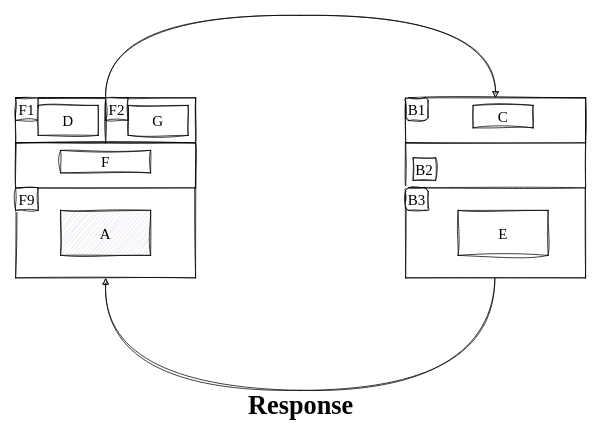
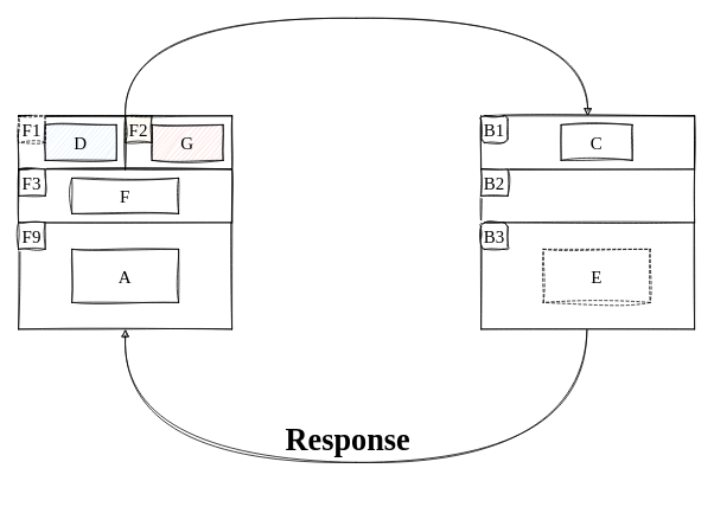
- <mxCell id="12" value="F1" style="whiteSpace=wrap;html=1;aspect=fixed;sketch=1;hachureGap=4;jiggle=2;fontFamily=Architects Daughter;fontSource=https%3A%2F%2Ffonts.googleapis.com%2Fcss%3Ffamily%3DArchitects%2BDaughter;fontSize=20;" vertex="1" parent="1"><mxGeometry x="20" y="130" width="30" height="30" as="geometry" /></mxCell>
+ <mxCell id="12" value="F1" style="whiteSpace=wrap;html=1;aspect=fixed;sketch=1;hachureGap=4;jiggle=2;fontFamily=Architects Daughter;fontSource=https%3A%2F%2Ffonts.googleapis.com%2Fcss%3Ffamily%3DArchitects%2BDaughter;fontSize=20;dashed=1;" vertex="1" parent="1"><mxGeometry x="20" y="130" width="30" height="30" as="geometry" /></mxCell>
- <mxCell id="13" value="F2" style="whiteSpace=wrap;html=1;aspect=fixed;sketch=1;hachureGap=4;jiggle=2;fontFamily=Architects Daughter;fontSource=https%3A%2F%2Ffonts.googleapis.com%2Fcss%3Ffamily%3DArchitects%2BDaughter;fontSize=20;" vertex="1" parent="1"><mxGeometry x="140" y="130" width="30" height="30" as="geometry" /></mxCell>
+ <mxCell id="13" value="F2" style="whiteSpace=wrap;html=1;aspect=fixed;sketch=1;hachureGap=4;jiggle=2;fontFamily=Architects Daughter;fontSource=https%3A%2F%2Ffonts.googleapis.com%2Fcss%3Ffamily%3DArchitects%2BDaughter;fontSize=20;fillColor=#fff2cc;" vertex="1" parent="1"><mxGeometry x="140" y="130" width="30" height="30" as="geometry" /></mxCell>
- <mxCell id="23" value="C" style="rounded=0;whiteSpace=wrap;html=1;sketch=1;hachureGap=4;jiggle=2;fontFamily=Architects Daughter;fontSource=https%3A%2F%2Ffonts.googleapis.com%2Fcss%3Ffamily%3DArchitects%2BDaughter;fontSize=20;" vertex="1" parent="1"><mxGeometry x="630" y="140" width="80" height="30" as="geometry" /></mxCell>
+ <mxCell id="23" value="C" style="rounded=0;whiteSpace=wrap;html=1;sketch=1;hachureGap=4;jiggle=2;fontFamily=Architects Daughter;fontSource=https%3A%2F%2Ffonts.googleapis.com%2Fcss%3Ffamily%3DArchitects%2BDaughter;fontSize=20;" vertex="1" parent="1"><mxGeometry x="630" y="140" width="80" height="40" as="geometry" /></mxCell>
- <mxCell id="20" value="D" style="rounded=0;whiteSpace=wrap;html=1;sketch=1;hachureGap=4;jiggle=2;fontFamily=Architects Daughter;fontSource=https%3A%2F%2Ffonts.googleapis.com%2Fcss%3Ffamily%3DArchitects%2BDaughter;fontSize=20;" vertex="1" parent="1"><mxGeometry x="50" y="140" width="80" height="40" as="geometry" /></mxCell>
+ <mxCell id="20" value="D" style="rounded=0;whiteSpace=wrap;html=1;sketch=1;hachureGap=4;jiggle=2;fontFamily=Architects Daughter;fontSource=https%3A%2F%2Ffonts.googleapis.com%2Fcss%3Ffamily%3DArchitects%2BDaughter;fontSize=20;fillColor=#dae8fc;" vertex="1" parent="1"><mxGeometry x="50" y="140" width="80" height="40" as="geometry" /></mxCell>
- <mxCell id="21" value="G" style="rounded=0;whiteSpace=wrap;html=1;sketch=1;hachureGap=4;jiggle=2;fontFamily=Architects Daughter;fontSource=https%3A%2F%2Ffonts.googleapis.com%2Fcss%3Ffamily%3DArchitects%2BDaughter;fontSize=20;" vertex="1" parent="1"><mxGeometry x="170" y="140" width="80" height="40" as="geometry" /></mxCell>
+ <mxCell id="21" value="G" style="rounded=0;whiteSpace=wrap;html=1;sketch=1;hachureGap=4;jiggle=2;fontFamily=Architects Daughter;fontSource=https%3A%2F%2Ffonts.googleapis.com%2Fcss%3Ffamily%3DArchitects%2BDaughter;fontSize=20;fillColor=#f8cecc;" vertex="1" parent="1"><mxGeometry x="170" y="140" width="80" height="40" as="geometry" /></mxCell>
+ <mxCell id="14" value="F3" style="whiteSpace=wrap;html=1;aspect=fixed;sketch=1;hachureGap=4;jiggle=2;fontFamily=Architects Daughter;fontSource=https%3A%2F%2Ffonts.googleapis.com%2Fcss%3Ffamily%3DArchitects%2BDaughter;fontSize=20;" vertex="1" parent="1"><mxGeometry x="20" y="190" width="30" height="30" as="geometry" /></mxCell>
- <mxCell id="24" value="F" style="rounded=0;whiteSpace=wrap;html=1;sketch=1;hachureGap=4;jiggle=2;fontFamily=Architects Daughter;fontSource=https%3A%2F%2Ffonts.googleapis.com%2Fcss%3Ffamily%3DArchitects%2BDaughter;fontSize=20;" vertex="1" parent="1"><mxGeometry x="80" y="200" width="120" height="30" as="geometry" /></mxCell>
+ <mxCell id="24" value="F" style="rounded=0;whiteSpace=wrap;html=1;sketch=1;hachureGap=4;jiggle=2;fontFamily=Architects Daughter;fontSource=https%3A%2F%2Ffonts.googleapis.com%2Fcss%3Ffamily%3DArchitects%2BDaughter;fontSize=20;" vertex="1" parent="1"><mxGeometry x="80" y="200" width="120" height="40" as="geometry" /></mxCell>
- <mxCell id="17" value="B2" style="whiteSpace=wrap;html=1;aspect=fixed;sketch=1;hachureGap=4;jiggle=2;fontFamily=Architects Daughter;fontSource=https%3A%2F%2Ffonts.googleapis.com%2Fcss%3Ffamily%3DArchitects%2BDaughter;fontSize=20;" vertex="1" parent="1"><mxGeometry x="550" y="210" width="30" height="30" as="geometry" /></mxCell>
+ <mxCell id="17" value="B2" style="whiteSpace=wrap;html=1;aspect=fixed;sketch=1;hachureGap=4;jiggle=2;fontFamily=Architects Daughter;fontSource=https%3A%2F%2Ffonts.googleapis.com%2Fcss%3Ffamily%3DArchitects%2BDaughter;fontSize=20;" vertex="1" parent="1"><mxGeometry x="540" y="190" width="30" height="30" as="geometry" /></mxCell>
- <mxCell id="19" value="A" style="rounded=0;whiteSpace=wrap;html=1;sketch=1;hachureGap=4;jiggle=2;fontFamily=Architects Daughter;fontSource=https%3A%2F%2Ffonts.googleapis.com%2Fcss%3Ffamily%3DArchitects%2BDaughter;fontSize=20;fillColor=#e1d5e7;" vertex="1" parent="1"><mxGeometry x="80" y="280" width="120" height="60" as="geometry" /></mxCell>
+ <mxCell id="19" value="A" style="rounded=0;whiteSpace=wrap;html=1;sketch=1;hachureGap=4;jiggle=2;fontFamily=Architects Daughter;fontSource=https%3A%2F%2Ffonts.googleapis.com%2Fcss%3Ffamily%3DArchitects%2BDaughter;fontSize=20;" vertex="1" parent="1"><mxGeometry x="80" y="280" width="120" height="60" as="geometry" /></mxCell>
- <mxCell id="22" value="E" style="rounded=0;whiteSpace=wrap;html=1;sketch=1;hachureGap=4;jiggle=2;fontFamily=Architects Daughter;fontSource=https%3A%2F%2Ffonts.googleapis.com%2Fcss%3Ffamily%3DArchitects%2BDaughter;fontSize=20;" vertex="1" parent="1"><mxGeometry x="610" y="280" width="120" height="60" as="geometry" /></mxCell>
+ <mxCell id="22" value="E" style="rounded=0;whiteSpace=wrap;html=1;sketch=1;hachureGap=4;jiggle=2;fontFamily=Architects Daughter;fontSource=https%3A%2F%2Ffonts.googleapis.com%2Fcss%3Ffamily%3DArchitects%2BDaughter;fontSize=20;dashed=1;" vertex="1" parent="1"><mxGeometry x="610" y="280" width="120" height="60" as="geometry" /></mxCell>
- <mxCell id="11" value="Response" style="text;html=1;resizable=0;autosize=1;align=center;verticalAlign=middle;points=[];fillColor=none;strokeColor=none;rounded=0;sketch=1;hachureGap=4;jiggle=2;fontFamily=Architects Daughter;fontSource=https%3A%2F%2Ffonts.googleapis.com%2Fcss%3Ffamily%3DArchitects%2BDaughter;fontSize=35;fontStyle=1" vertex="1" parent="1"><mxGeometry x="310" y="510" width="180" height="60" as="geometry" /></mxCell>
+ <mxCell id="11" value="Response" style="text;html=1;resizable=0;autosize=1;align=center;verticalAlign=middle;points=[];fillColor=none;strokeColor=none;rounded=0;sketch=1;hachureGap=4;jiggle=2;fontFamily=Architects Daughter;fontSource=https%3A%2F%2Ffonts.googleapis.com%2Fcss%3Ffamily%3DArchitects%2BDaughter;fontSize=35;fontStyle=1" vertex="1" parent="1"><mxGeometry x="300" y="465" width="180" height="60" as="geometry" /></mxCell>
